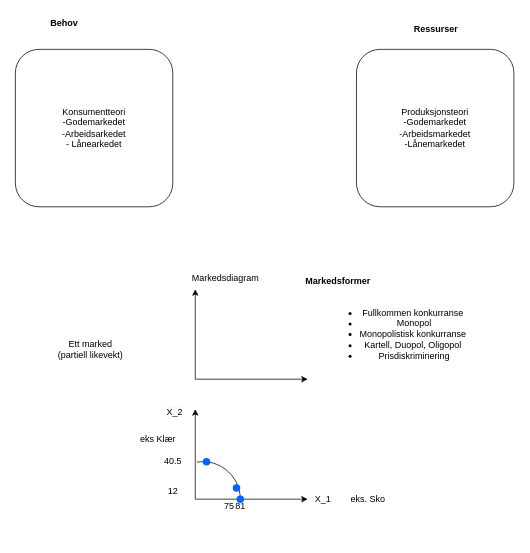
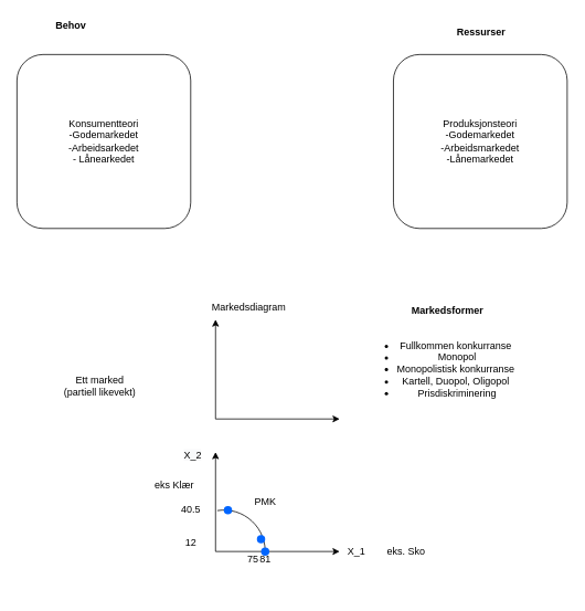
- <mxCell id="11" value="&lt;b&gt;Markedsformer&lt;/b&gt;" style="text;html=1;align=center;verticalAlign=middle;resizable=0;points=[];autosize=1;" parent="1" vertex="1"><mxGeometry x="400" y="365" width="100" height="20" as="geometry" /></mxCell>
+ <mxCell id="11" value="&lt;b&gt;Markedsformer&lt;/b&gt;" style="text;html=1;align=center;verticalAlign=middle;resizable=0;points=[];autosize=1;" parent="1" vertex="1"><mxGeometry x="490" y="365" width="100" height="20" as="geometry" /></mxCell>
+ <mxCell id="15" value="PMK" style="text;html=1;align=center;verticalAlign=middle;resizable=0;points=[];autosize=1;" parent="1" vertex="1"><mxGeometry x="300" y="595" width="40" height="20" as="geometry" /></mxCell>
